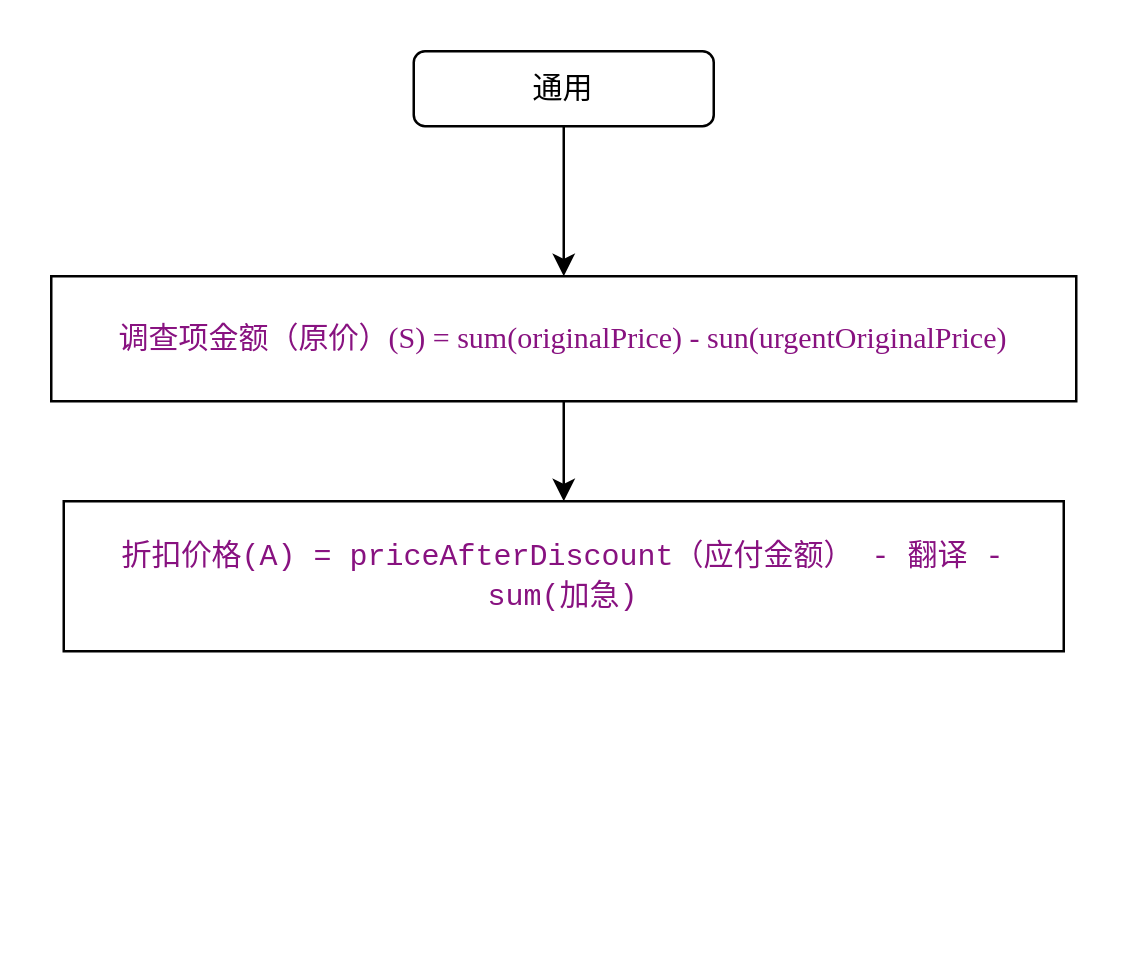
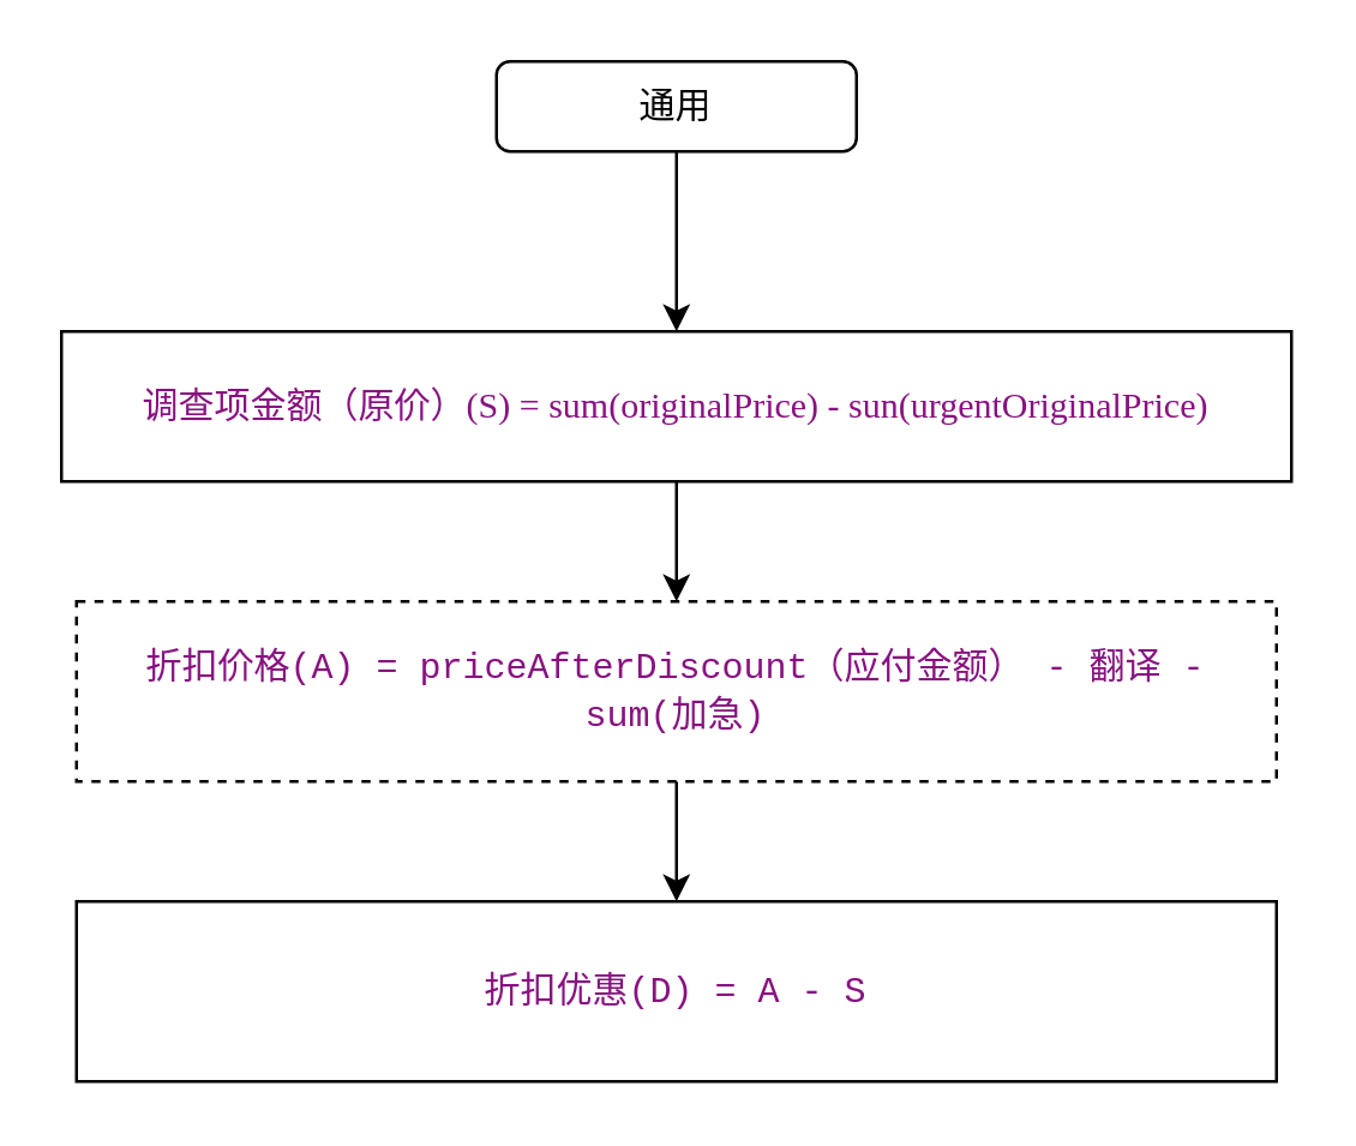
- <mxCell id="7" value="&lt;span style=&quot;color: rgb(136 , 18 , 128) ; font-family: &amp;#34;consolas&amp;#34; , &amp;#34;lucida console&amp;#34; , &amp;#34;courier new&amp;#34; , monospace ; text-align: left&quot;&gt;折扣价格(A) = priceAfterDiscount（应付金额） - 翻译 - sum(加急)&lt;/span&gt;" style="whiteSpace=wrap;html=1;rounded=0;glass=0;strokeWidth=1;shadow=0;" vertex="1" parent="1"><mxGeometry x="25" y="200" width="400" height="60" as="geometry" /></mxCell>
+ <mxCell id="7" value="&lt;span style=&quot;color: rgb(136 , 18 , 128) ; font-family: &amp;#34;consolas&amp;#34; , &amp;#34;lucida console&amp;#34; , &amp;#34;courier new&amp;#34; , monospace ; text-align: left&quot;&gt;折扣价格(A) = priceAfterDiscount（应付金额） - 翻译 - sum(加急)&lt;/span&gt;" style="whiteSpace=wrap;html=1;rounded=0;glass=0;strokeWidth=1;shadow=0;dashed=1;" vertex="1" parent="1"><mxGeometry x="25" y="200" width="400" height="60" as="geometry" /></mxCell>
+ <mxCell id="6" value="" style="edgeStyle=orthogonalEdgeStyle;rounded=0;orthogonalLoop=1;jettySize=auto;html=1;" edge="1" parent="1" source="7" target="8"><mxGeometry relative="1" as="geometry" /></mxCell>
+ <mxCell id="8" value="&lt;span style=&quot;color: rgb(136 , 18 , 128) ; font-family: &amp;#34;consolas&amp;#34; , &amp;#34;lucida console&amp;#34; , &amp;#34;courier new&amp;#34; , monospace ; text-align: left&quot;&gt;折扣优惠(D) = A - S&lt;/span&gt;" style="whiteSpace=wrap;html=1;rounded=0;glass=0;strokeWidth=1;shadow=0;" vertex="1" parent="1"><mxGeometry x="25" y="300" width="400" height="60" as="geometry" /></mxCell>
